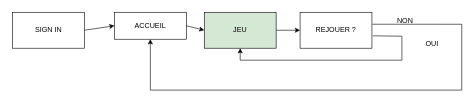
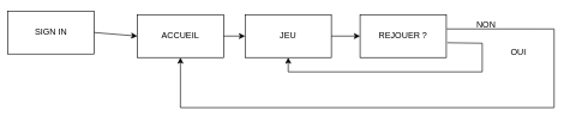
- <mxCell id="3" value="ACCUEIL" style="rounded=0;whiteSpace=wrap;html=1;" vertex="1" parent="1"><mxGeometry x="190" y="20" width="120" height="45" as="geometry" /></mxCell>
+ <mxCell id="3" value="ACCUEIL" style="rounded=0;whiteSpace=wrap;html=1;" vertex="1" parent="1"><mxGeometry x="190" y="20" width="120" height="60" as="geometry" /></mxCell>
- <mxCell id="2" value="SIGN IN" style="rounded=0;whiteSpace=wrap;html=1;" vertex="1" parent="1"><mxGeometry x="20" y="20" width="120" height="60" as="geometry" /></mxCell>
+ <mxCell id="2" value="SIGN IN" style="rounded=0;whiteSpace=wrap;html=1;" vertex="1" parent="1"><mxGeometry x="10" y="15" width="120" height="60" as="geometry" /></mxCell>
- <mxCell id="4" value="JEU" style="rounded=0;whiteSpace=wrap;html=1;fillColor=#d5e8d4;" vertex="1" parent="1"><mxGeometry x="340" y="20" width="120" height="60" as="geometry" /></mxCell>
+ <mxCell id="4" value="JEU" style="rounded=0;whiteSpace=wrap;html=1;" vertex="1" parent="1"><mxGeometry x="340" y="20" width="120" height="60" as="geometry" /></mxCell>
